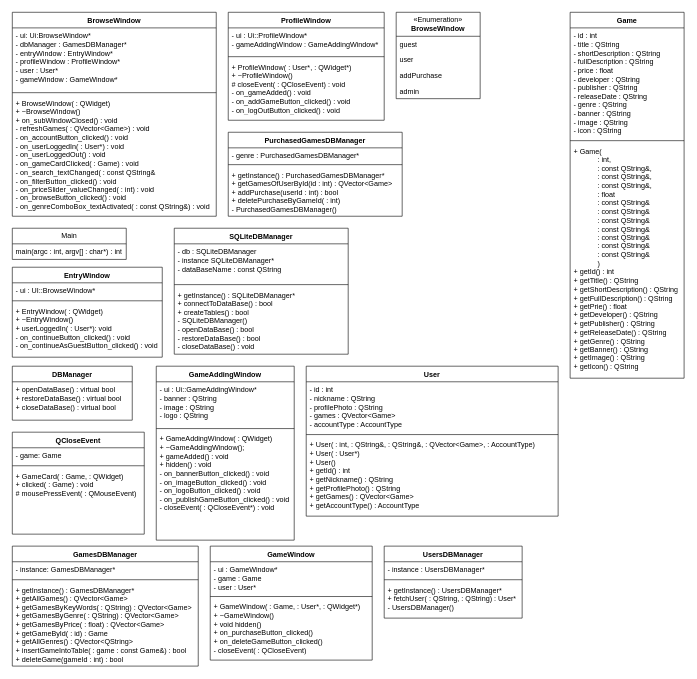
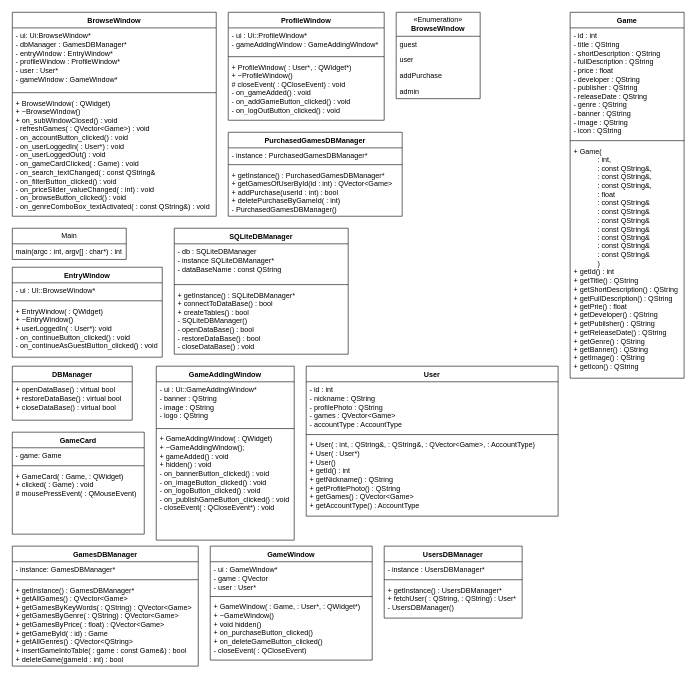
- <mxCell id="44" value="- genre : PurchasedGamesDBManager*" style="text;strokeColor=none;fillColor=none;align=left;verticalAlign=top;spacingLeft=4;spacingRight=4;overflow=hidden;rotatable=0;points=[[0,0.5],[1,0.5]];portConstraint=eastwest;whiteSpace=wrap;html=1;" parent="43" vertex="1"><mxGeometry y="26" width="290" height="24" as="geometry" /></mxCell>
+ <mxCell id="44" value="- instance : PurchasedGamesDBManager*" style="text;strokeColor=none;fillColor=none;align=left;verticalAlign=top;spacingLeft=4;spacingRight=4;overflow=hidden;rotatable=0;points=[[0,0.5],[1,0.5]];portConstraint=eastwest;whiteSpace=wrap;html=1;" parent="43" vertex="1"><mxGeometry y="26" width="290" height="24" as="geometry" /></mxCell>
- <mxCell id="27" value="QCloseEvent" style="swimlane;fontStyle=1;align=center;verticalAlign=top;childLayout=stackLayout;horizontal=1;startSize=26;horizontalStack=0;resizeParent=1;resizeParentMax=0;resizeLast=0;collapsible=1;marginBottom=0;whiteSpace=wrap;html=1;" parent="1" vertex="1"><mxGeometry x="20" y="720" width="220" height="170" as="geometry" /></mxCell>
+ <mxCell id="27" value="GameCard" style="swimlane;fontStyle=1;align=center;verticalAlign=top;childLayout=stackLayout;horizontal=1;startSize=26;horizontalStack=0;resizeParent=1;resizeParentMax=0;resizeLast=0;collapsible=1;marginBottom=0;whiteSpace=wrap;html=1;" parent="1" vertex="1"><mxGeometry x="20" y="720" width="220" height="170" as="geometry" /></mxCell>
- <mxCell id="36" value="- ui : GameWindow*&lt;br&gt;- game : Game&lt;br&gt;- user : User*" style="text;strokeColor=none;fillColor=none;align=left;verticalAlign=top;spacingLeft=4;spacingRight=4;overflow=hidden;rotatable=0;points=[[0,0.5],[1,0.5]];portConstraint=eastwest;whiteSpace=wrap;html=1;" parent="35" vertex="1"><mxGeometry y="26" width="270" height="54" as="geometry" /></mxCell>
+ <mxCell id="36" value="- ui : GameWindow*&lt;br&gt;- game : QVector&lt;br&gt;- user : User*" style="text;strokeColor=none;fillColor=none;align=left;verticalAlign=top;spacingLeft=4;spacingRight=4;overflow=hidden;rotatable=0;points=[[0,0.5],[1,0.5]];portConstraint=eastwest;whiteSpace=wrap;html=1;" parent="35" vertex="1"><mxGeometry y="26" width="270" height="54" as="geometry" /></mxCell>
